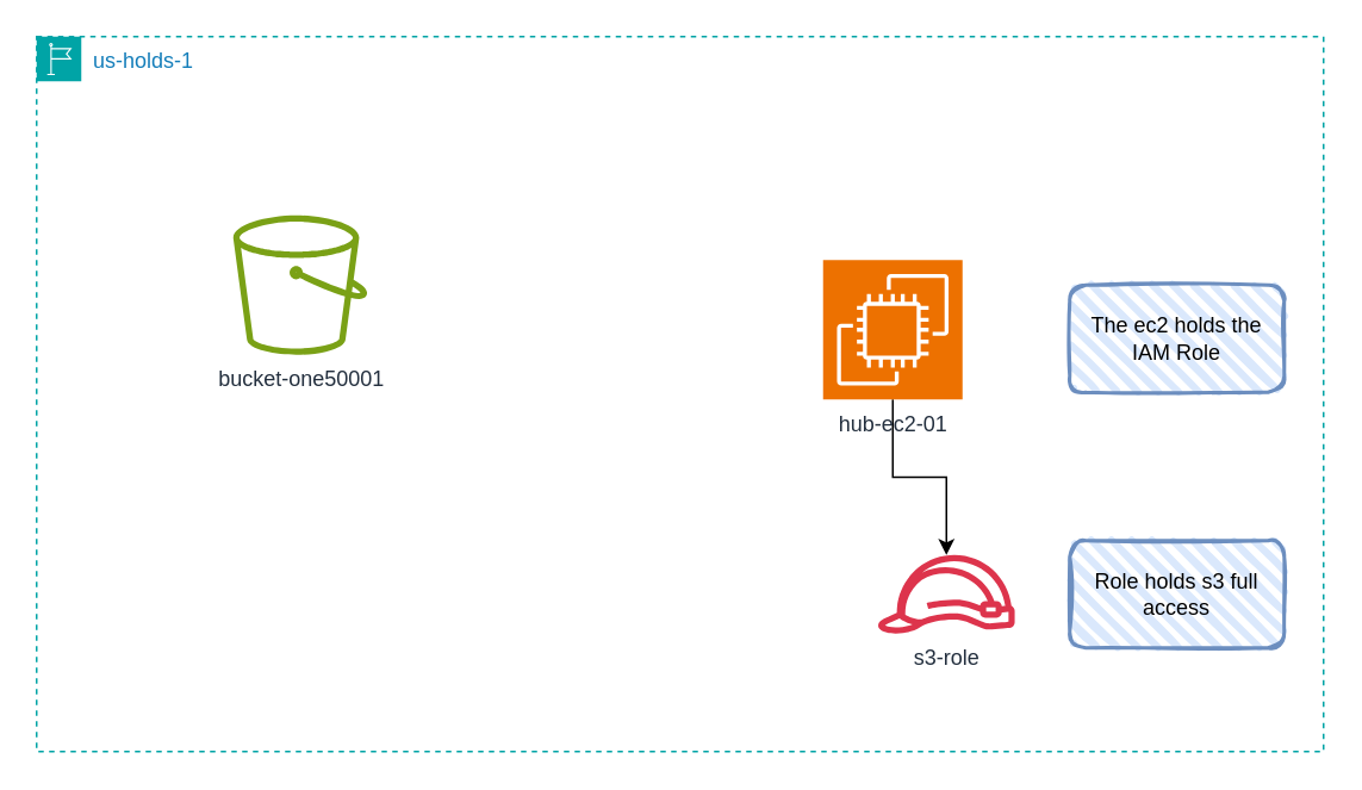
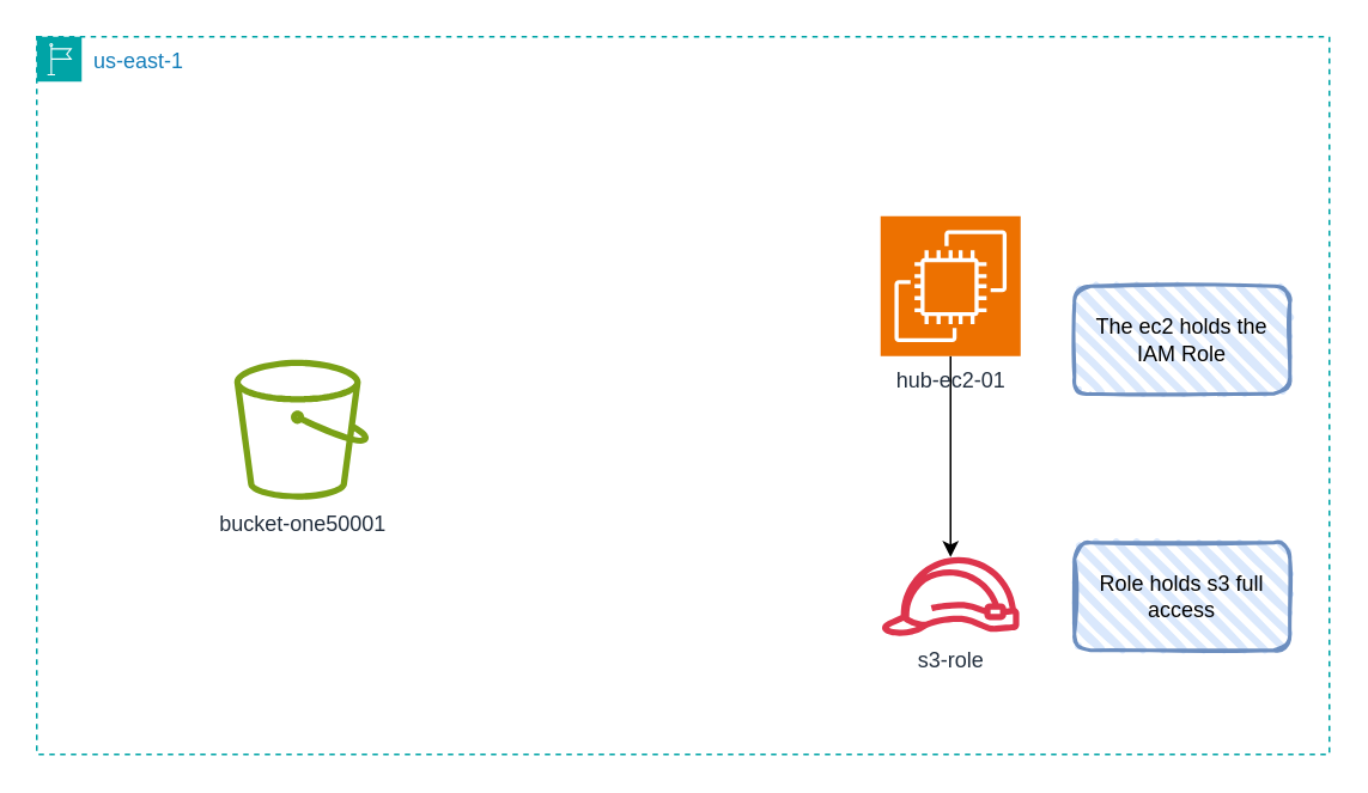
- <mxCell id="2" value="us-holds-1" style="points=[[0,0],[0.25,0],[0.5,0],[0.75,0],[1,0],[1,0.25],[1,0.5],[1,0.75],[1,1],[0.75,1],[0.5,1],[0.25,1],[0,1],[0,0.75],[0,0.5],[0,0.25]];outlineConnect=0;gradientColor=none;html=1;whiteSpace=wrap;fontSize=12;fontStyle=0;container=1;pointerEvents=0;collapsible=0;recursiveResize=0;shape=mxgraph.aws4.group;grIcon=mxgraph.aws4.group_region;strokeColor=#00A4A6;fillColor=none;verticalAlign=top;align=left;spacingLeft=30;fontColor=#147EBA;dashed=1;" vertex="1" parent="1"><mxGeometry x="20" y="20" width="720" height="400" as="geometry" /></mxCell>
+ <mxCell id="2" value="us-east-1" style="points=[[0,0],[0.25,0],[0.5,0],[0.75,0],[1,0],[1,0.25],[1,0.5],[1,0.75],[1,1],[0.75,1],[0.5,1],[0.25,1],[0,1],[0,0.75],[0,0.5],[0,0.25]];outlineConnect=0;gradientColor=none;html=1;whiteSpace=wrap;fontSize=12;fontStyle=0;container=1;pointerEvents=0;collapsible=0;recursiveResize=0;shape=mxgraph.aws4.group;grIcon=mxgraph.aws4.group_region;strokeColor=#00A4A6;fillColor=none;verticalAlign=top;align=left;spacingLeft=30;fontColor=#147EBA;dashed=1;" vertex="1" parent="1"><mxGeometry x="20" y="20" width="720" height="400" as="geometry" /></mxCell>
- <mxCell id="3" value="bucket-one50001" style="sketch=0;outlineConnect=0;fontColor=#232F3E;gradientColor=none;fillColor=#7AA116;strokeColor=none;dashed=0;verticalLabelPosition=bottom;verticalAlign=top;align=center;html=1;fontSize=12;fontStyle=0;aspect=fixed;pointerEvents=1;shape=mxgraph.aws4.bucket;" vertex="1" parent="2"><mxGeometry x="110" y="100" width="75" height="78" as="geometry" /></mxCell>
+ <mxCell id="3" value="bucket-one50001" style="sketch=0;outlineConnect=0;fontColor=#232F3E;gradientColor=none;fillColor=#7AA116;strokeColor=none;dashed=0;verticalLabelPosition=bottom;verticalAlign=top;align=center;html=1;fontSize=12;fontStyle=0;aspect=fixed;pointerEvents=1;shape=mxgraph.aws4.bucket;" vertex="1" parent="2"><mxGeometry x="110" y="180" width="75" height="78" as="geometry" /></mxCell>
- <mxCell id="5" value="hub-ec2-01" style="sketch=0;points=[[0,0,0],[0.25,0,0],[0.5,0,0],[0.75,0,0],[1,0,0],[0,1,0],[0.25,1,0],[0.5,1,0],[0.75,1,0],[1,1,0],[0,0.25,0],[0,0.5,0],[0,0.75,0],[1,0.25,0],[1,0.5,0],[1,0.75,0]];outlineConnect=0;fontColor=#232F3E;fillColor=#ED7100;strokeColor=#ffffff;dashed=0;verticalLabelPosition=bottom;verticalAlign=top;align=center;html=1;fontSize=12;fontStyle=0;aspect=fixed;shape=mxgraph.aws4.resourceIcon;resIcon=mxgraph.aws4.ec2;" vertex="1" parent="2"><mxGeometry x="440" y="125" width="78" height="78" as="geometry" /></mxCell>
+ <mxCell id="5" value="hub-ec2-01" style="sketch=0;points=[[0,0,0],[0.25,0,0],[0.5,0,0],[0.75,0,0],[1,0,0],[0,1,0],[0.25,1,0],[0.5,1,0],[0.75,1,0],[1,1,0],[0,0.25,0],[0,0.5,0],[0,0.75,0],[1,0.25,0],[1,0.5,0],[1,0.75,0]];outlineConnect=0;fontColor=#232F3E;fillColor=#ED7100;strokeColor=#ffffff;dashed=0;verticalLabelPosition=bottom;verticalAlign=top;align=center;html=1;fontSize=12;fontStyle=0;aspect=fixed;shape=mxgraph.aws4.resourceIcon;resIcon=mxgraph.aws4.ec2;" vertex="1" parent="2"><mxGeometry x="470" y="100" width="78" height="78" as="geometry" /></mxCell>
